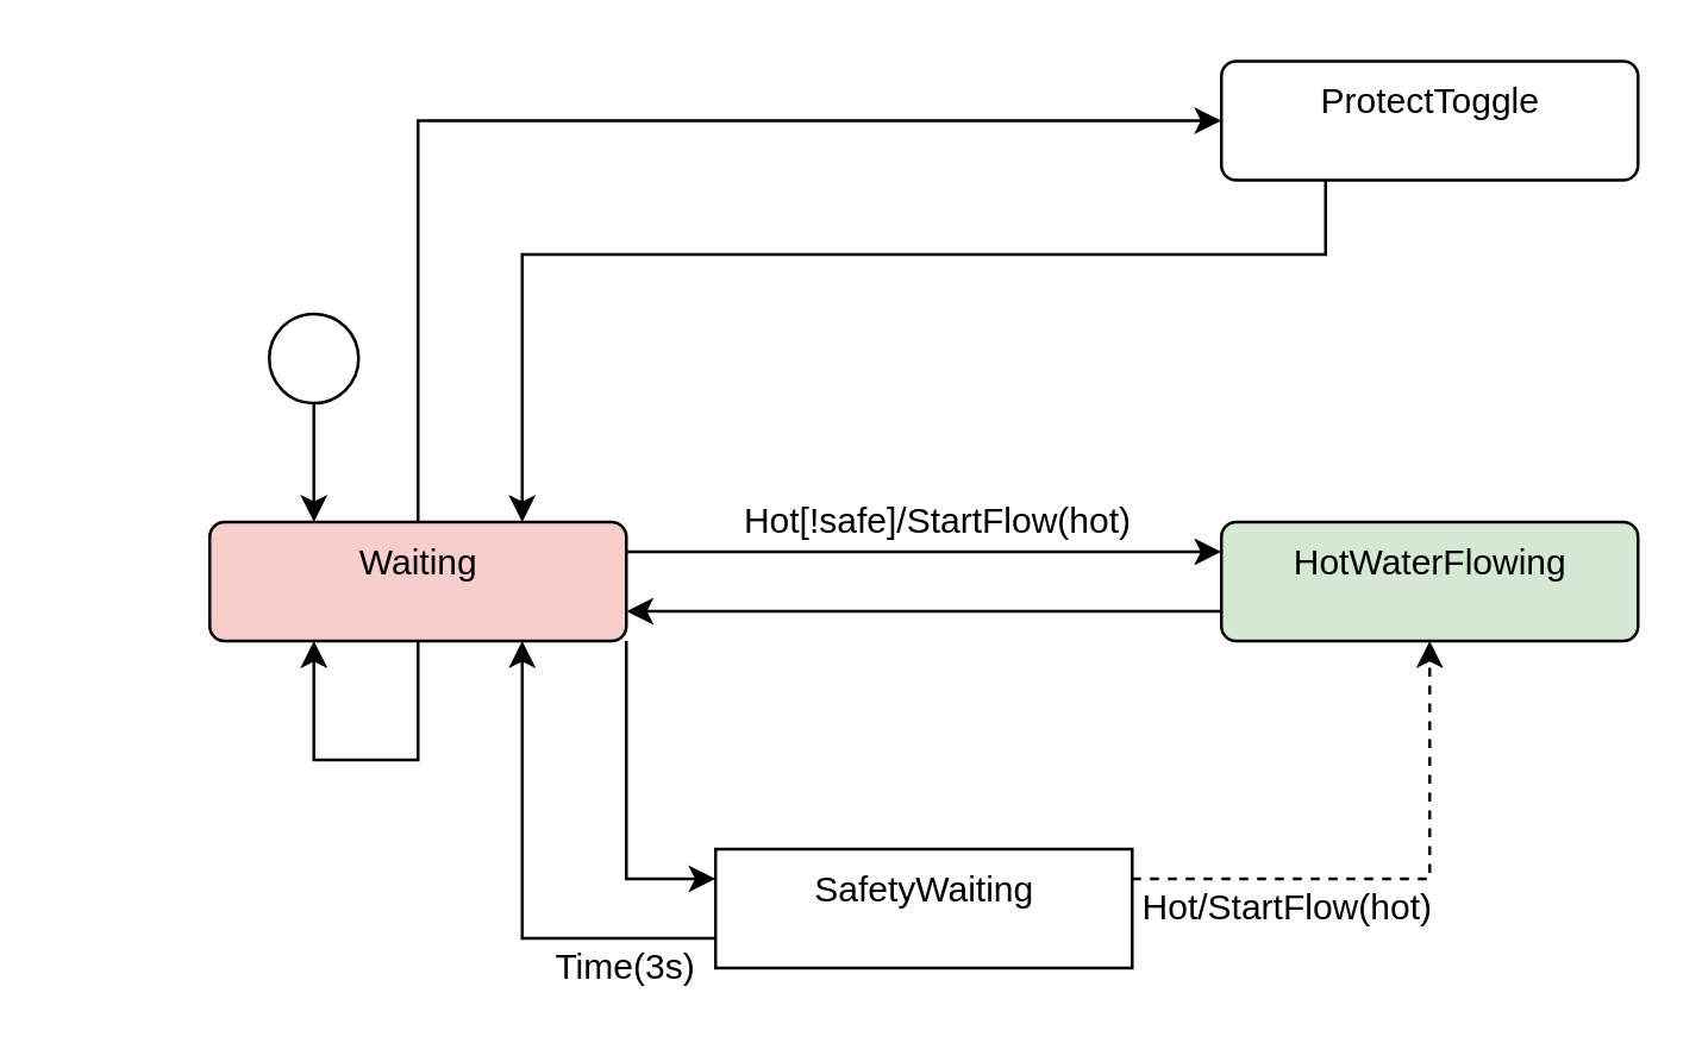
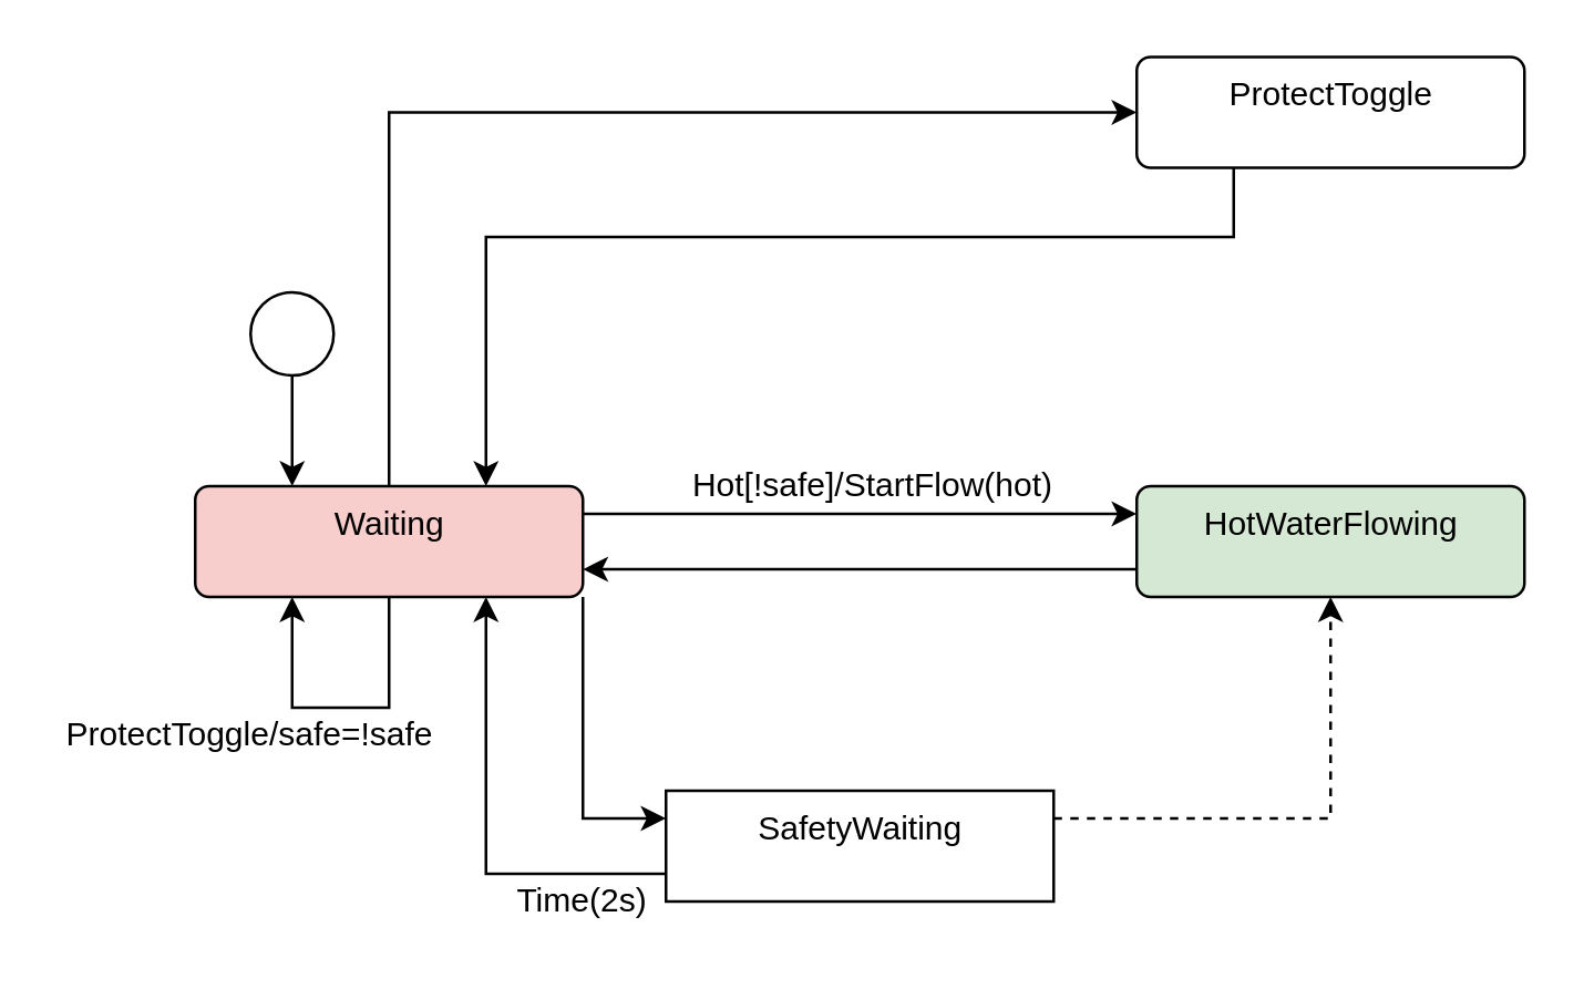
+ <mxCell id="22" value="ProtectToggle/safe=!safe" style="text;html=1;strokeColor=none;fillColor=none;align=center;verticalAlign=middle;whiteSpace=wrap;rounded=0;" vertex="1" parent="1"><mxGeometry x="20" y="255" width="140" height="20" as="geometry" /></mxCell>
- <mxCell id="35" value="Hot/StartFlow(hot)" style="text;html=1;strokeColor=none;fillColor=none;align=center;verticalAlign=middle;whiteSpace=wrap;rounded=0;" vertex="1" parent="33"><mxGeometry x="8.667" width="86.667" height="20" as="geometry" /></mxCell>
- <mxCell id="30" value="Time(3s)" style="text;html=1;strokeColor=none;fillColor=none;align=center;verticalAlign=middle;whiteSpace=wrap;rounded=0;" vertex="1" parent="1"><mxGeometry x="190" y="315" width="40" height="20" as="geometry" /></mxCell>
+ <mxCell id="30" value="Time(2s)" style="text;html=1;strokeColor=none;fillColor=none;align=center;verticalAlign=middle;whiteSpace=wrap;rounded=0;" vertex="1" parent="1"><mxGeometry x="190" y="315" width="40" height="20" as="geometry" /></mxCell>
